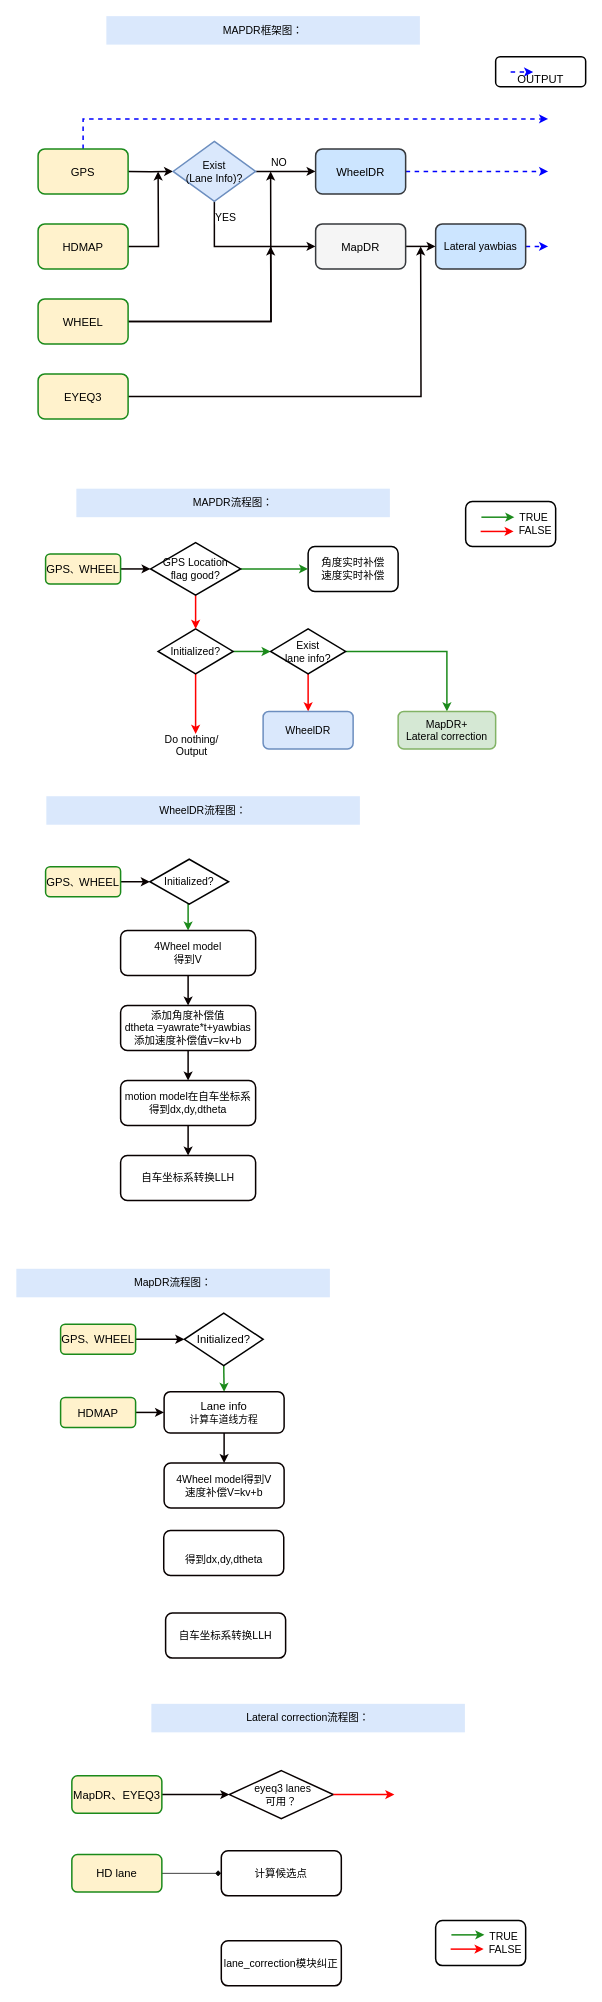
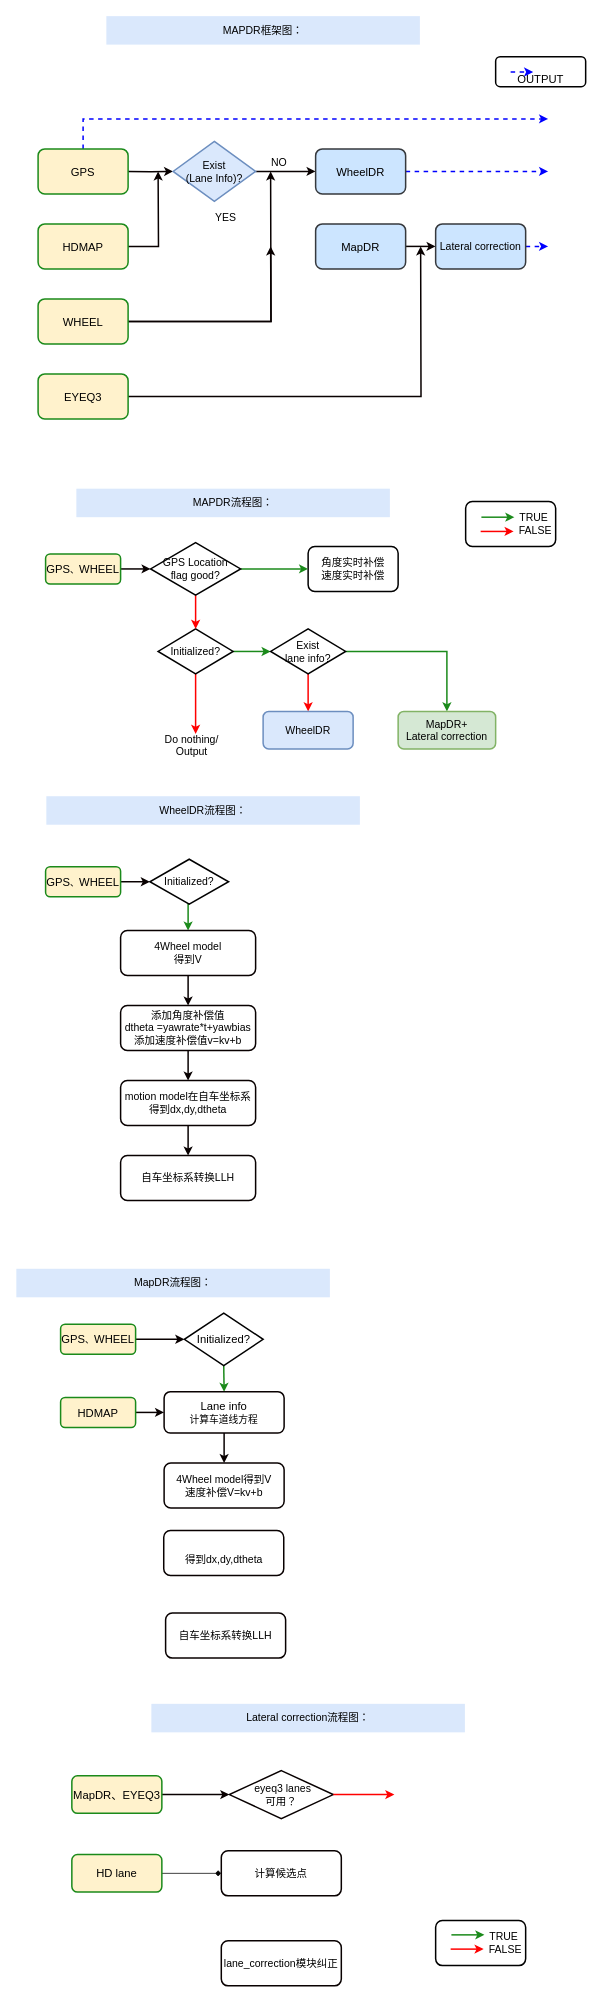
- <mxCell id="24" style="edgeStyle=orthogonalEdgeStyle;rounded=0;orthogonalLoop=1;jettySize=auto;html=1;entryX=0;entryY=0.5;entryDx=0;entryDy=0;strokeWidth=2;strokeColor=#080000;" parent="1" source="25" target="29" edge="1"><mxGeometry relative="1" as="geometry"><Array as="points"><mxPoint x="285" y="328" /></Array></mxGeometry></mxCell>
- <mxCell id="29" value="&lt;font style=&quot;font-size: 15px&quot;&gt;MapDR&lt;/font&gt;" style="rounded=1;whiteSpace=wrap;html=1;strokeWidth=2;fillColor=#f5f5f5;strokeColor=#36393d;" parent="1" vertex="1"><mxGeometry x="420" y="298" width="120" height="60" as="geometry" /></mxCell>
+ <mxCell id="29" value="&lt;font style=&quot;font-size: 15px&quot;&gt;MapDR&lt;/font&gt;" style="rounded=1;whiteSpace=wrap;html=1;strokeWidth=2;fillColor=#cce5ff;strokeColor=#36393d;" parent="1" vertex="1"><mxGeometry x="420" y="298" width="120" height="60" as="geometry" /></mxCell>
- <mxCell id="40" value="&lt;font style=&quot;font-size: 14px&quot;&gt;Lateral yawbias&lt;/font&gt;" style="rounded=1;whiteSpace=wrap;html=1;strokeWidth=2;fillColor=#cce5ff;strokeColor=#36393d;" parent="1" vertex="1"><mxGeometry x="580" y="298" width="120" height="60" as="geometry" /></mxCell>
+ <mxCell id="40" value="&lt;font style=&quot;font-size: 14px&quot;&gt;Lateral correction&lt;/font&gt;" style="rounded=1;whiteSpace=wrap;html=1;strokeWidth=2;fillColor=#cce5ff;strokeColor=#36393d;" parent="1" vertex="1"><mxGeometry x="580" y="298" width="120" height="60" as="geometry" /></mxCell>
